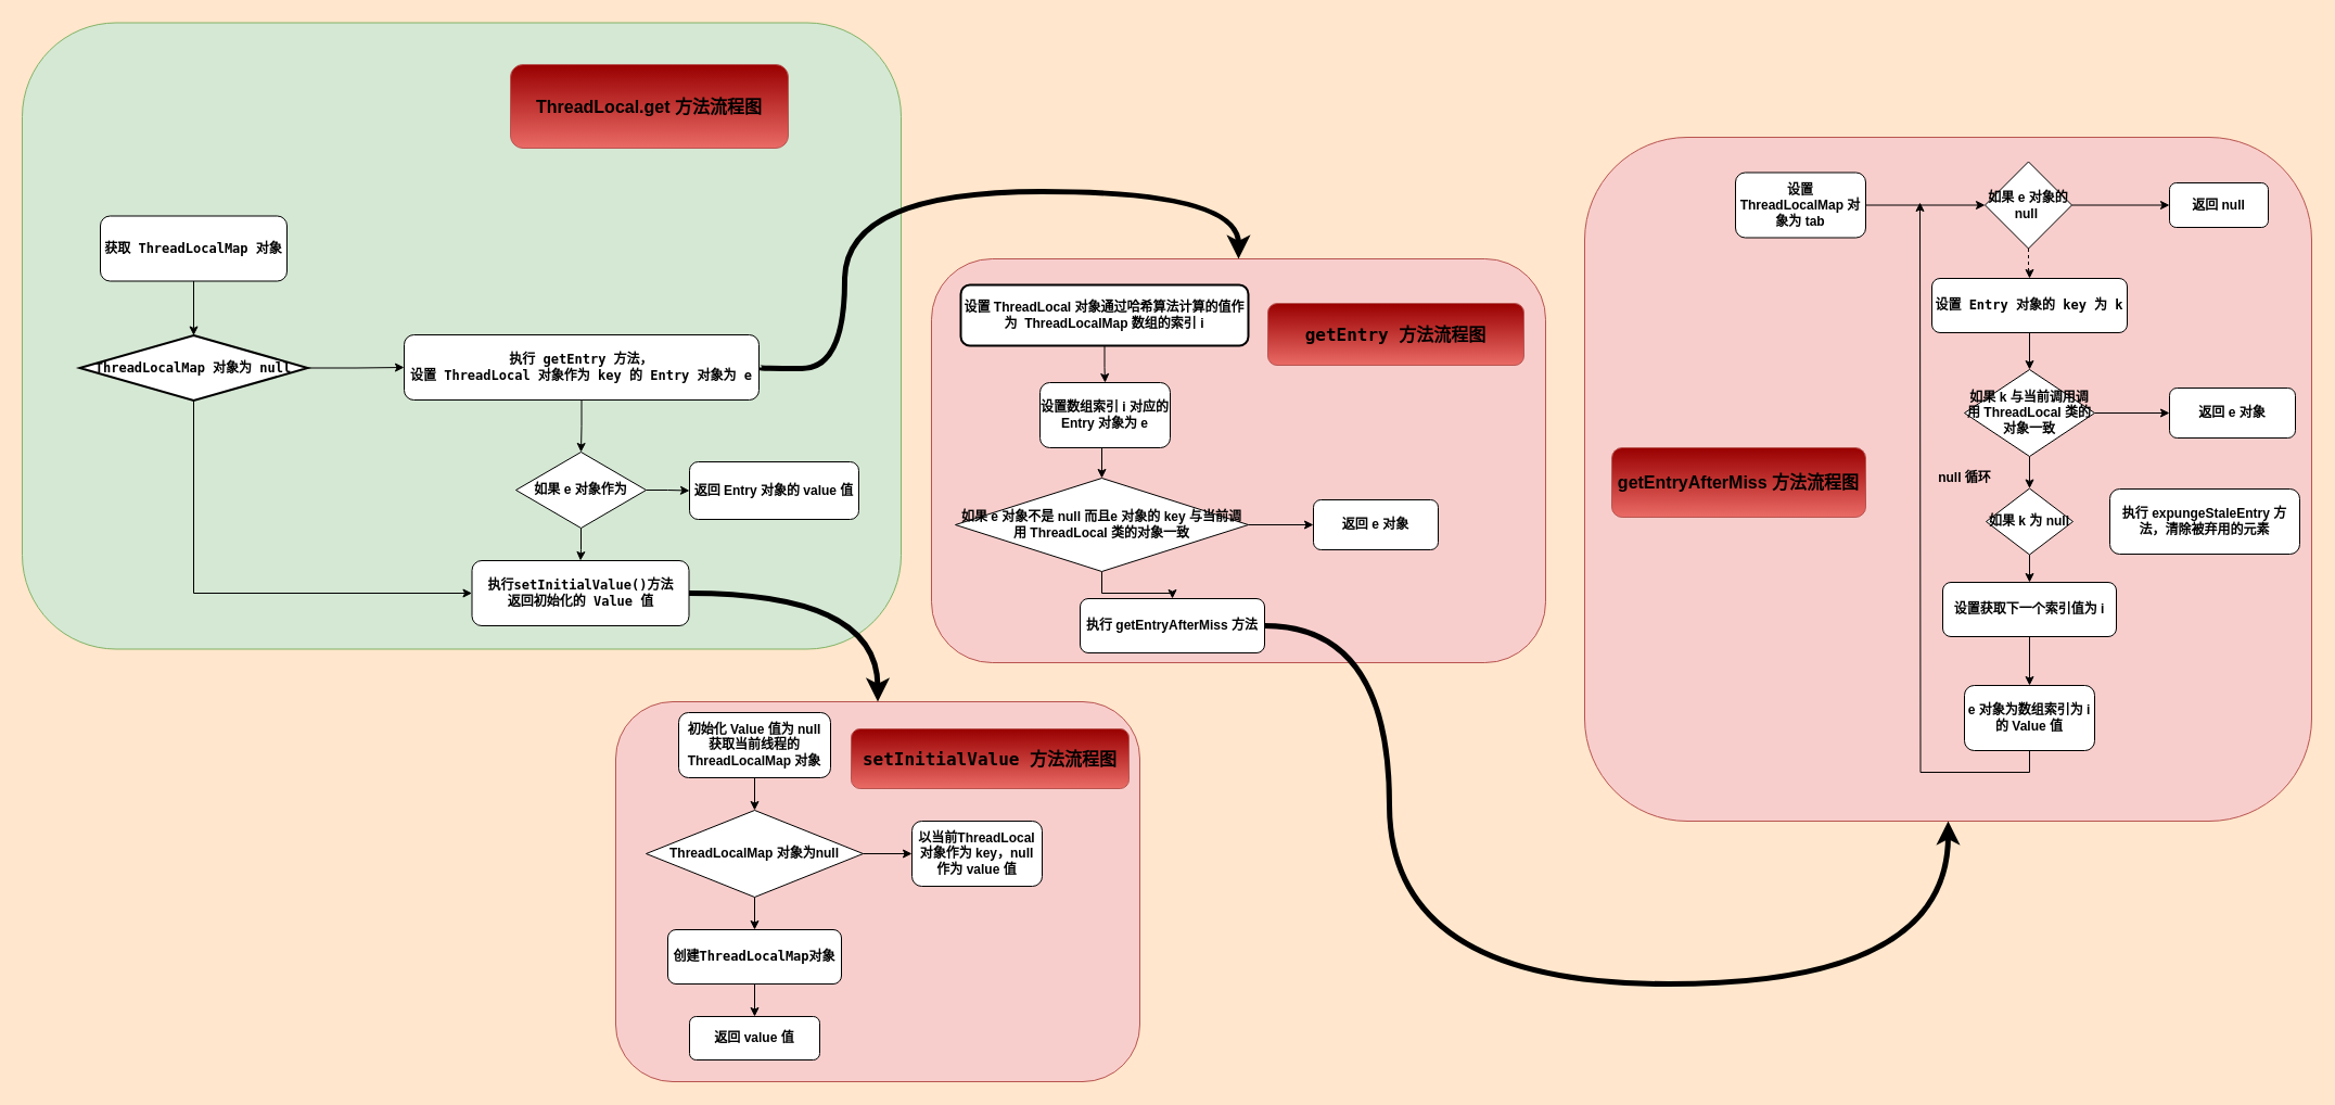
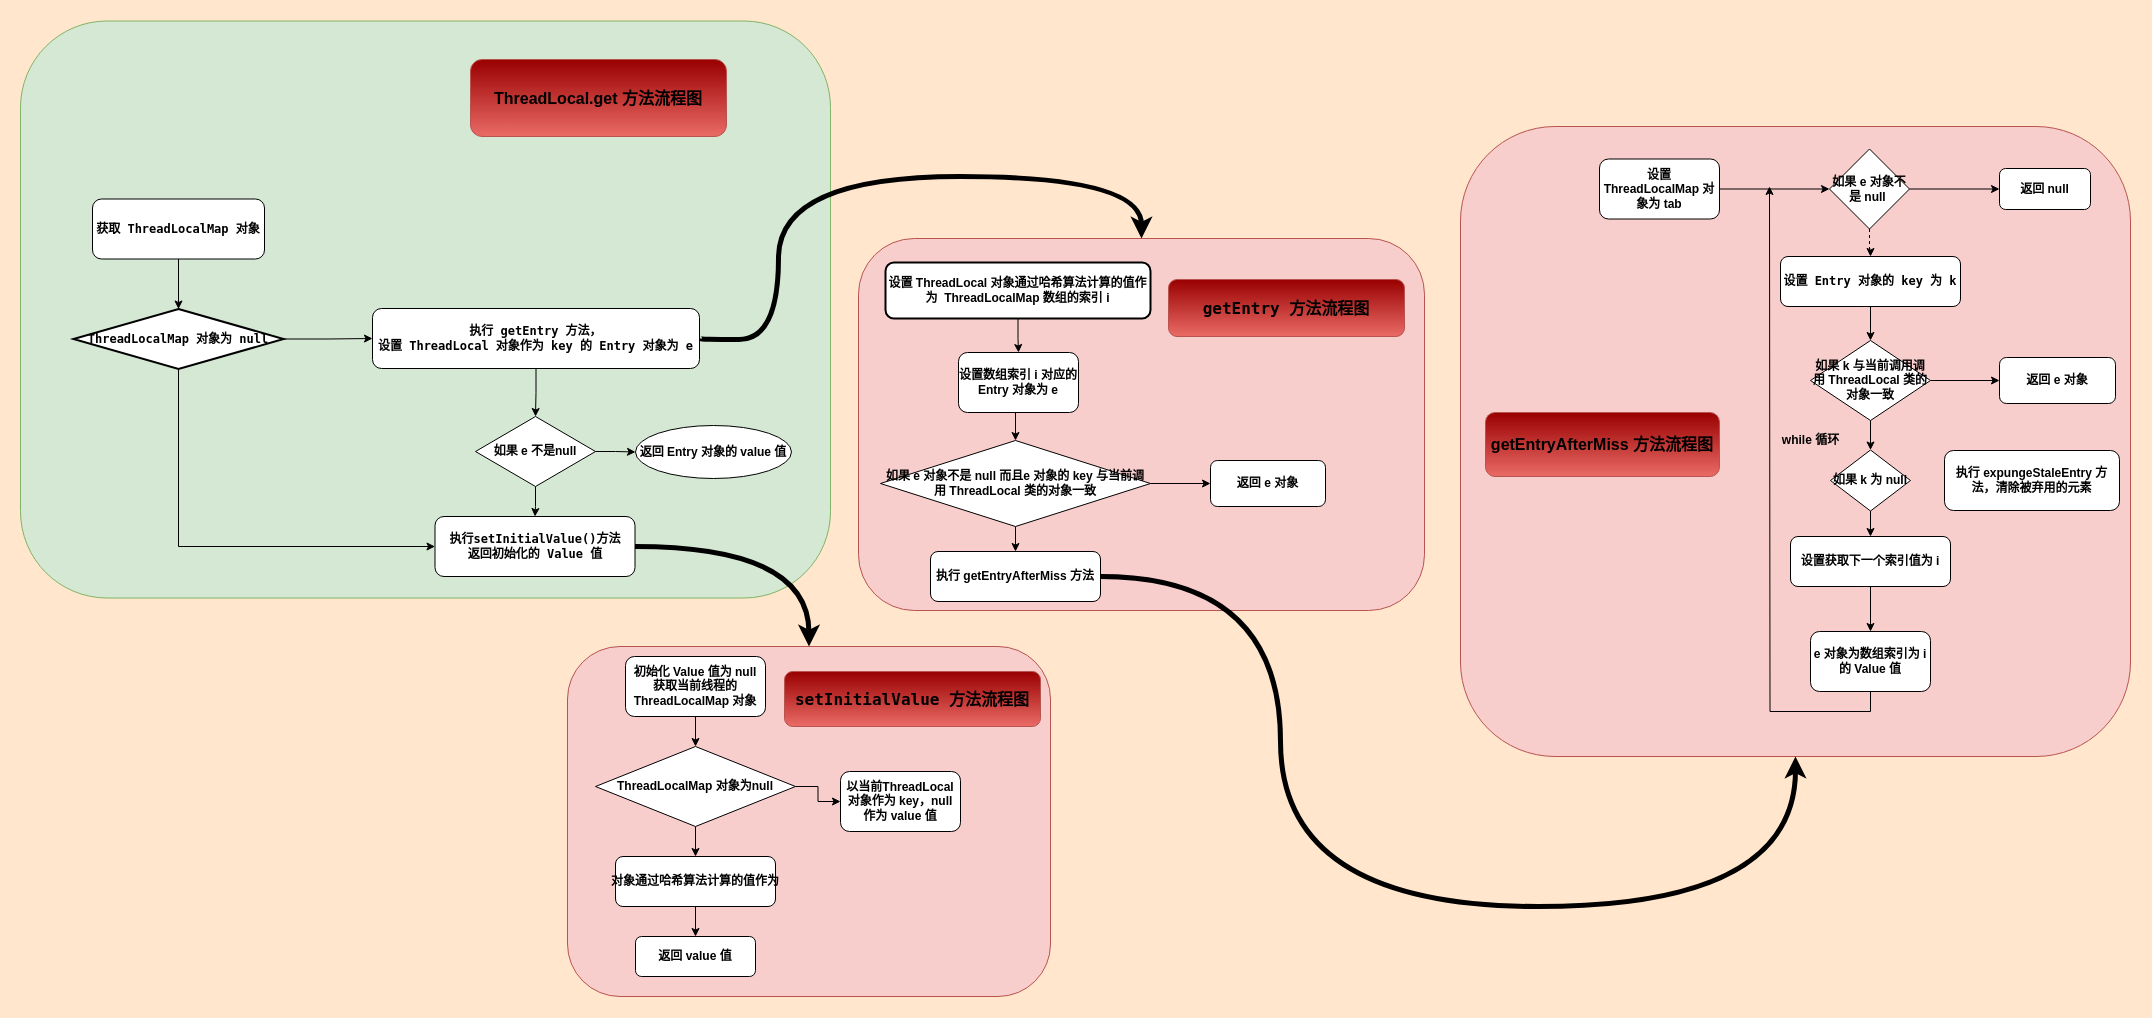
- <mxCell id="42" value="如果 e 对象的 null&amp;nbsp;" style="rhombus;whiteSpace=wrap;html=1;fontStyle=1" vertex="1" parent="1"><mxGeometry x="1829" y="148.5" width="80" height="80" as="geometry" /></mxCell>
+ <mxCell id="42" value="如果 e 对象不是 null&amp;nbsp;" style="rhombus;whiteSpace=wrap;html=1;fontStyle=1" vertex="1" parent="1"><mxGeometry x="1829" y="148.5" width="80" height="80" as="geometry" /></mxCell>
- <mxCell id="59" value="null 循环" style="text;html=1;strokeColor=none;fillColor=none;align=center;verticalAlign=middle;whiteSpace=wrap;rounded=0;fontStyle=1" vertex="1" parent="1"><mxGeometry x="1777.5" y="430" width="65" height="20" as="geometry" /></mxCell>
+ <mxCell id="59" value="while 循环" style="text;html=1;strokeColor=none;fillColor=none;align=center;verticalAlign=middle;whiteSpace=wrap;rounded=0;fontStyle=1" vertex="1" parent="1"><mxGeometry x="1777.5" y="430" width="65" height="20" as="geometry" /></mxCell>
- <mxCell id="28" value="如果 e 对象作为" style="rhombus;whiteSpace=wrap;html=1;fontStyle=1" vertex="1" parent="1"><mxGeometry x="475" y="416" width="120" height="70" as="geometry" /></mxCell>
+ <mxCell id="28" value="如果 e 不是null" style="rhombus;whiteSpace=wrap;html=1;fontStyle=1" vertex="1" parent="1"><mxGeometry x="475" y="416" width="120" height="70" as="geometry" /></mxCell>
- <mxCell id="29" value="返回 Entry 对象的 value 值" style="rounded=1;whiteSpace=wrap;html=1;fontStyle=1" vertex="1" parent="1"><mxGeometry x="635" y="425" width="156" height="53" as="geometry" /></mxCell>
+ <mxCell id="29" value="返回 Entry 对象的 value 值" style="ellipse;whiteSpace=wrap;html=1;fontStyle=1;" vertex="1" parent="1"><mxGeometry x="635" y="425" width="156" height="53" as="geometry" /></mxCell>
- <mxCell id="58" value="执行&amp;nbsp;&lt;span&gt;getEntryAfterMiss 方法&lt;/span&gt;" style="rounded=1;whiteSpace=wrap;html=1;fontStyle=1" vertex="1" parent="1"><mxGeometry x="995" y="551" width="170" height="50" as="geometry" /></mxCell>
+ <mxCell id="58" value="执行&amp;nbsp;&lt;span&gt;getEntryAfterMiss 方法&lt;/span&gt;" style="rounded=1;whiteSpace=wrap;html=1;fontStyle=1" vertex="1" parent="1"><mxGeometry x="930" y="551" width="170" height="50" as="geometry" /></mxCell>
- <mxCell id="19" value="以当前ThreadLocal对象作为 key，null 作为 value 值" style="rounded=1;whiteSpace=wrap;html=1;fontStyle=1" vertex="1" parent="1"><mxGeometry x="840" y="756" width="120" height="60" as="geometry" /></mxCell>
+ <mxCell id="19" value="以当前ThreadLocal对象作为 key，null 作为 value 值" style="rounded=1;whiteSpace=wrap;html=1;fontStyle=1" vertex="1" parent="1"><mxGeometry x="840" y="771" width="120" height="60" as="geometry" /></mxCell>
- <mxCell id="21" value="&lt;pre&gt;&lt;span&gt;创建ThreadLocalMap对象&lt;/span&gt;&lt;/pre&gt;" style="rounded=1;whiteSpace=wrap;html=1;fontStyle=1" vertex="1" parent="1"><mxGeometry x="615" y="856" width="160" height="50" as="geometry" /></mxCell>
+ <mxCell id="21" value="&lt;pre&gt;&lt;span&gt;对象通过哈希算法计算的值作为&lt;/span&gt;&lt;/pre&gt;" style="rounded=1;whiteSpace=wrap;html=1;fontStyle=1" vertex="1" parent="1"><mxGeometry x="615" y="856" width="160" height="50" as="geometry" /></mxCell>
